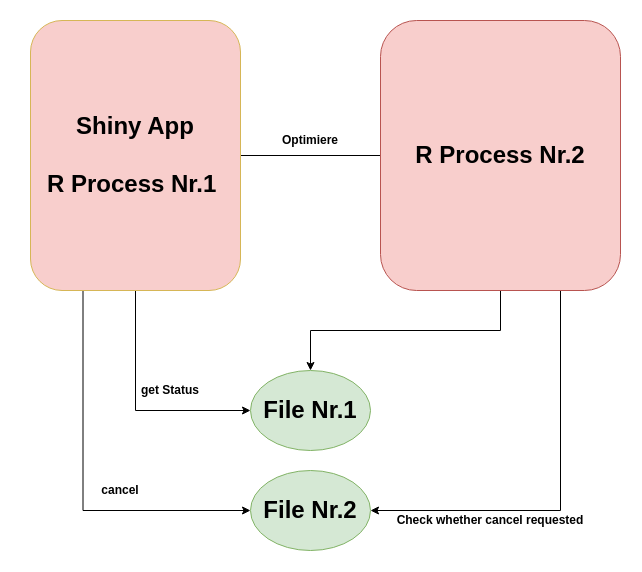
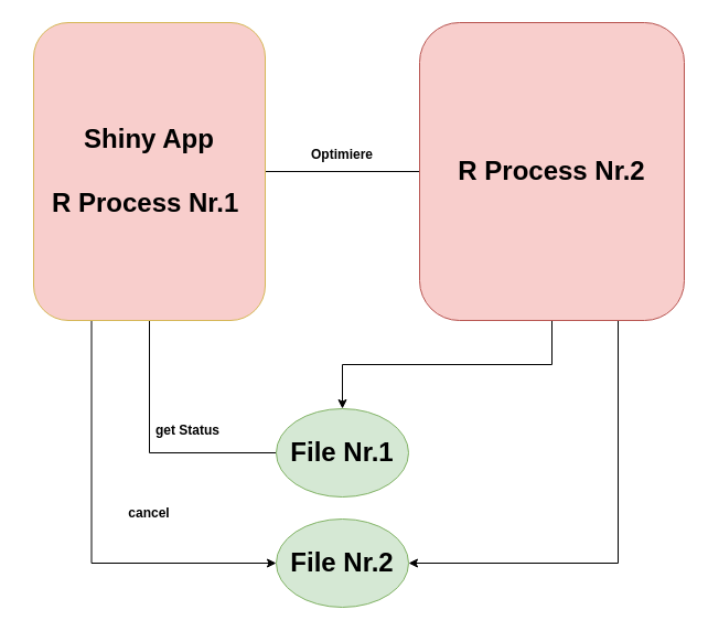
- <mxCell id="3" style="edgeStyle=orthogonalEdgeStyle;rounded=0;orthogonalLoop=1;jettySize=auto;html=1;exitX=0.5;exitY=1;exitDx=0;exitDy=0;entryX=0;entryY=0.5;entryDx=0;entryDy=0;" edge="1" parent="1" source="5" target="10"><mxGeometry relative="1" as="geometry" /></mxCell>
+ <mxCell id="3" style="edgeStyle=orthogonalEdgeStyle;rounded=0;orthogonalLoop=1;jettySize=auto;html=1;exitX=0.5;exitY=1;exitDx=0;exitDy=0;entryX=0;entryY=0.5;entryDx=0;entryDy=0;endArrow=none;" edge="1" parent="1" source="5" target="10"><mxGeometry relative="1" as="geometry" /></mxCell>
- <mxCell id="13" value="&lt;b&gt;cancel&lt;/b&gt;" style="text;html=1;strokeColor=none;fillColor=none;align=center;verticalAlign=middle;whiteSpace=wrap;rounded=0;" vertex="1" parent="1"><mxGeometry x="20" y="480" width="200" height="20" as="geometry" /></mxCell>
+ <mxCell id="13" value="&lt;b&gt;cancel&lt;/b&gt;" style="text;html=1;strokeColor=none;fillColor=none;align=center;verticalAlign=middle;whiteSpace=wrap;rounded=0;" vertex="1" parent="1"><mxGeometry x="35" y="455" width="200" height="20" as="geometry" /></mxCell>
- <mxCell id="14" value="&lt;b&gt;Check whether cancel requested&lt;/b&gt;" style="text;html=1;strokeColor=none;fillColor=none;align=center;verticalAlign=middle;whiteSpace=wrap;rounded=0;" vertex="1" parent="1"><mxGeometry x="390" y="510" width="200" height="20" as="geometry" /></mxCell>
